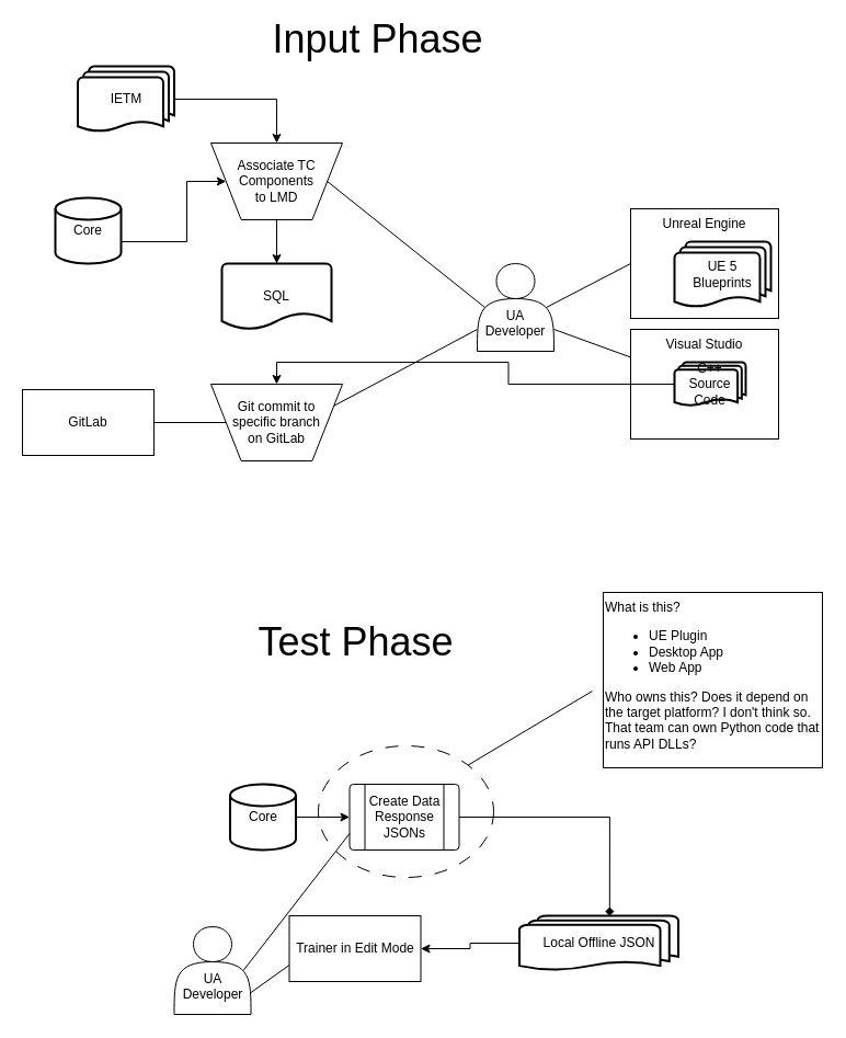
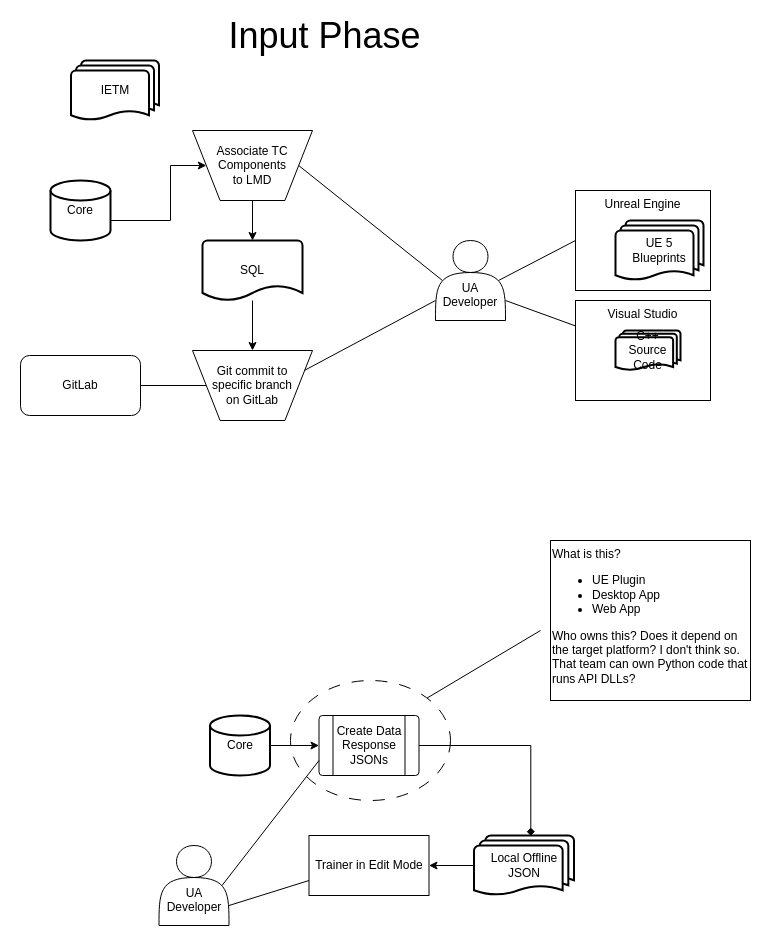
- <mxCell id="16" value="Input Phase" style="text;html=1;strokeColor=none;fillColor=none;align=center;verticalAlign=middle;whiteSpace=wrap;rounded=0;fontSize=36;" parent="1" vertex="1"><mxGeometry x="212" y="20" width="265" height="30" as="geometry" /></mxCell>
+ <mxCell id="16" value="Input Phase" style="text;html=1;strokeColor=none;fillColor=none;align=center;verticalAlign=middle;whiteSpace=wrap;rounded=0;fontSize=36;" parent="1" vertex="1"><mxGeometry x="192" y="20" width="265" height="30" as="geometry" /></mxCell>
- <mxCell id="9" style="edgeStyle=orthogonalEdgeStyle;rounded=0;orthogonalLoop=1;jettySize=auto;html=1;exitX=1;exitY=0.5;exitDx=0;exitDy=0;exitPerimeter=0;entryX=0.5;entryY=0;entryDx=0;entryDy=0;" parent="1" source="10" target="11" edge="1"><mxGeometry relative="1" as="geometry" /></mxCell>
- <mxCell id="13" style="edgeStyle=orthogonalEdgeStyle;rounded=0;orthogonalLoop=1;jettySize=auto;html=1;exitX=0.5;exitY=0;exitDx=0;exitDy=0;startArrow=classic;startFill=1;endArrow=none;endFill=0;" parent="1" source="15" target="26" edge="1"><mxGeometry relative="1" as="geometry" /></mxCell>
+ <mxCell id="13" style="edgeStyle=orthogonalEdgeStyle;rounded=0;orthogonalLoop=1;jettySize=auto;html=1;exitX=0.5;exitY=0;exitDx=0;exitDy=0;startArrow=classic;startFill=1;endArrow=none;endFill=0;" parent="1" source="15" target="33" edge="1"><mxGeometry relative="1" as="geometry" /></mxCell>
- <mxCell id="38" value="GitLab" style="rounded=0;whiteSpace=wrap;html=1;" vertex="1" parent="1"><mxGeometry x="20" y="355" width="120" height="60" as="geometry" /></mxCell>
+ <mxCell id="38" value="GitLab" style="whiteSpace=wrap;html=1;rounded=1;" vertex="1" parent="1"><mxGeometry x="20" y="355" width="120" height="60" as="geometry" /></mxCell>
- <mxCell id="18" value="Test Phase" style="text;html=1;strokeColor=none;fillColor=none;align=center;verticalAlign=middle;whiteSpace=wrap;rounded=0;fontSize=36;" parent="1" vertex="1"><mxGeometry x="192" y="570" width="265" height="30" as="geometry" /></mxCell>
- <mxCell id="8" value="Local Offline JSON" style="strokeWidth=2;html=1;shape=mxgraph.flowchart.multi-document;whiteSpace=wrap;" parent="1" vertex="1"><mxGeometry x="473.5" y="835" width="145" height="50" as="geometry" /></mxCell>
+ <mxCell id="8" value="Local Offline JSON" style="strokeWidth=2;html=1;shape=mxgraph.flowchart.multi-document;whiteSpace=wrap;" parent="1" vertex="1"><mxGeometry x="473.5" y="835" width="100" height="60" as="geometry" /></mxCell>
- <mxCell id="5" value="Trainer in Edit Mode" style="rounded=0;whiteSpace=wrap;html=1;" parent="1" vertex="1"><mxGeometry x="263.5" y="835" width="120" height="60" as="geometry" /></mxCell>
+ <mxCell id="5" value="Trainer in Edit Mode" style="rounded=0;whiteSpace=wrap;html=1;" parent="1" vertex="1"><mxGeometry x="308.5" y="835" width="120" height="60" as="geometry" /></mxCell>
